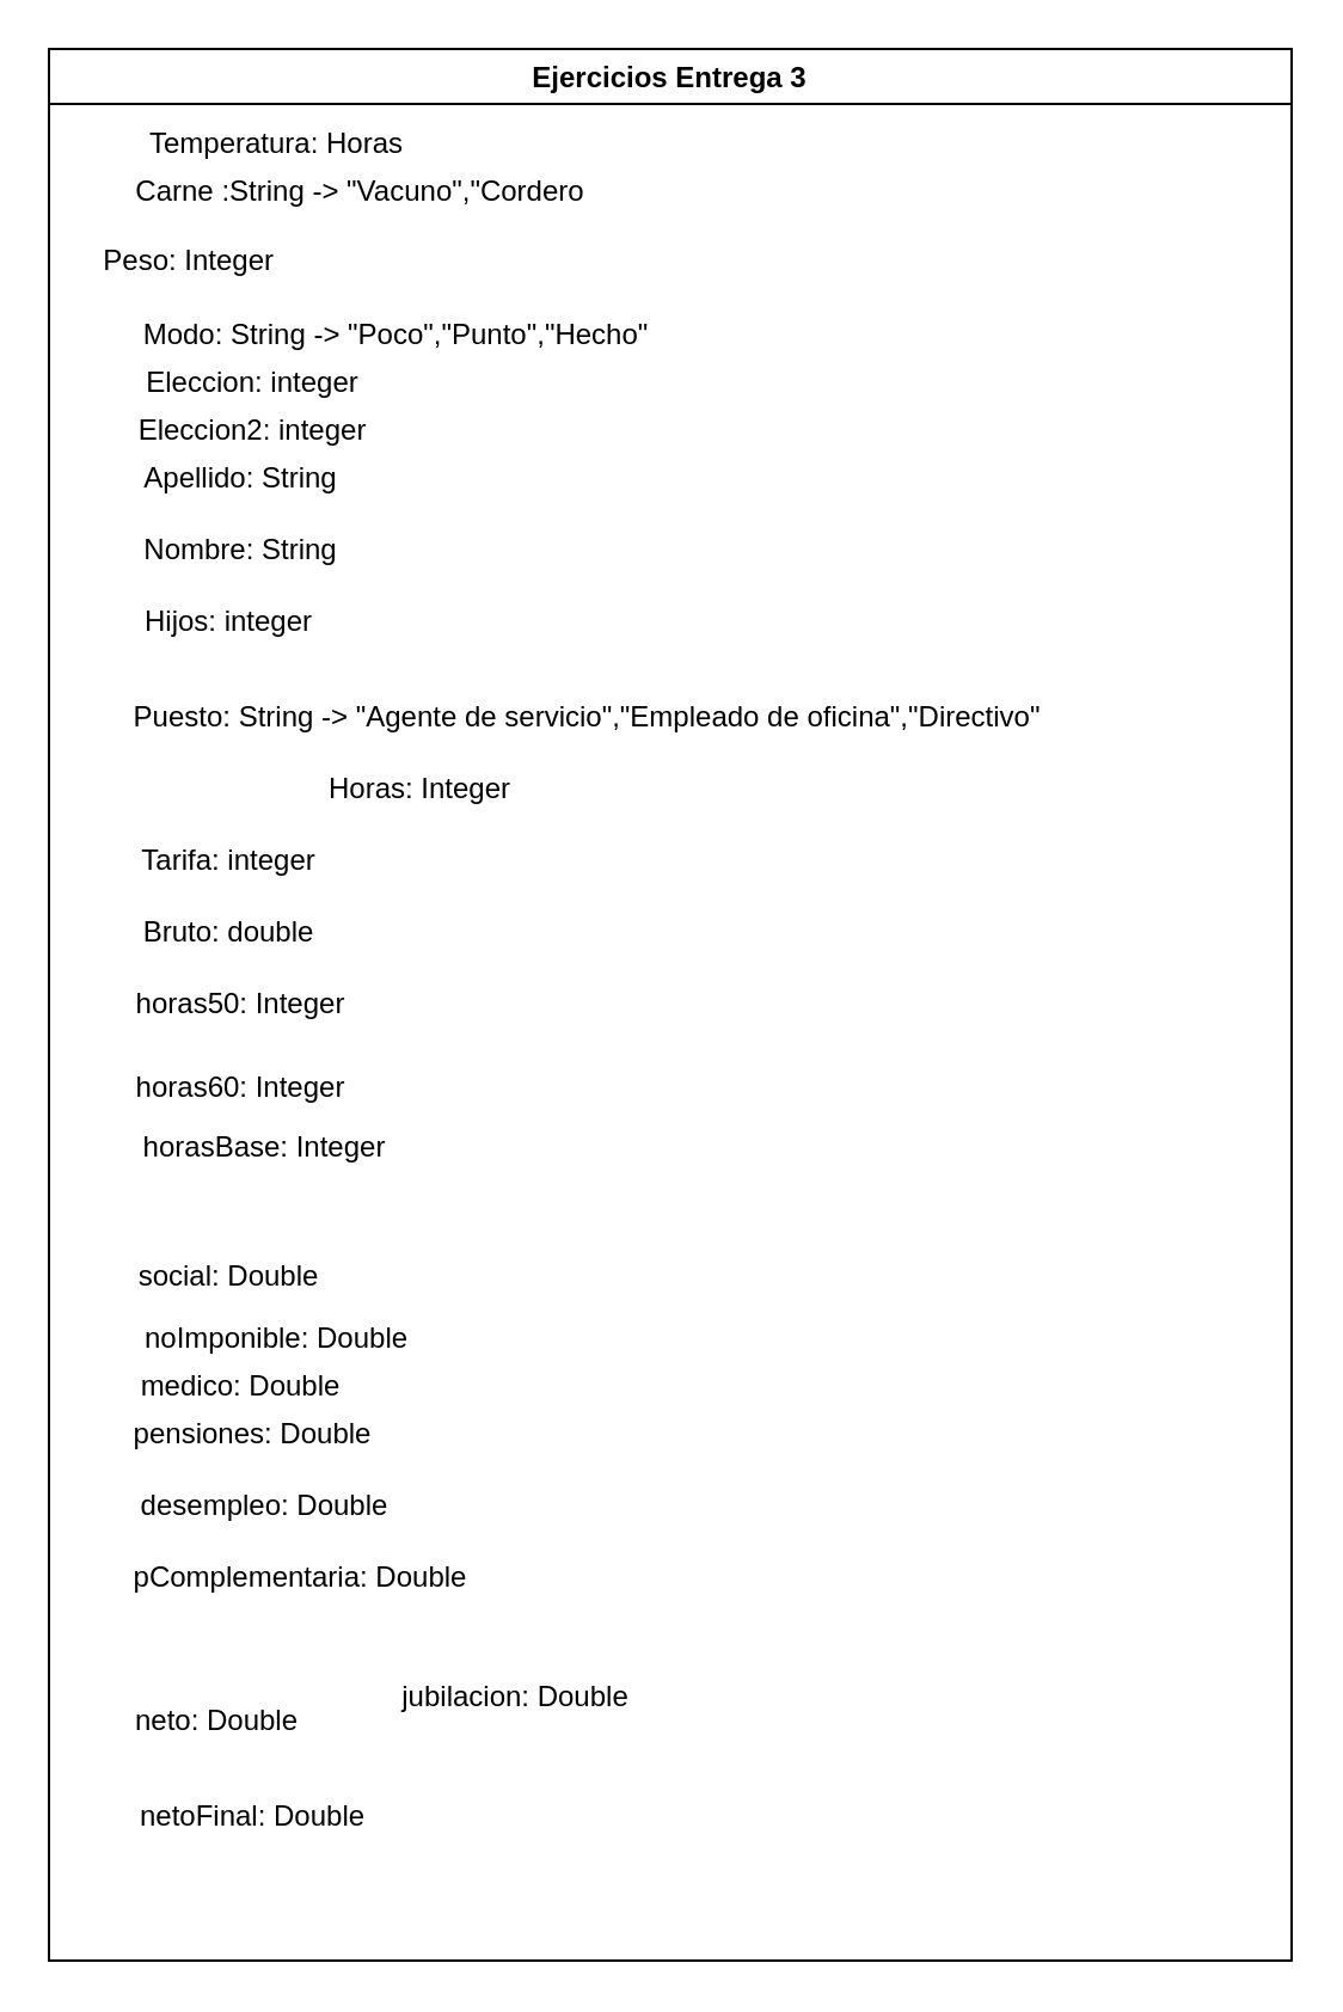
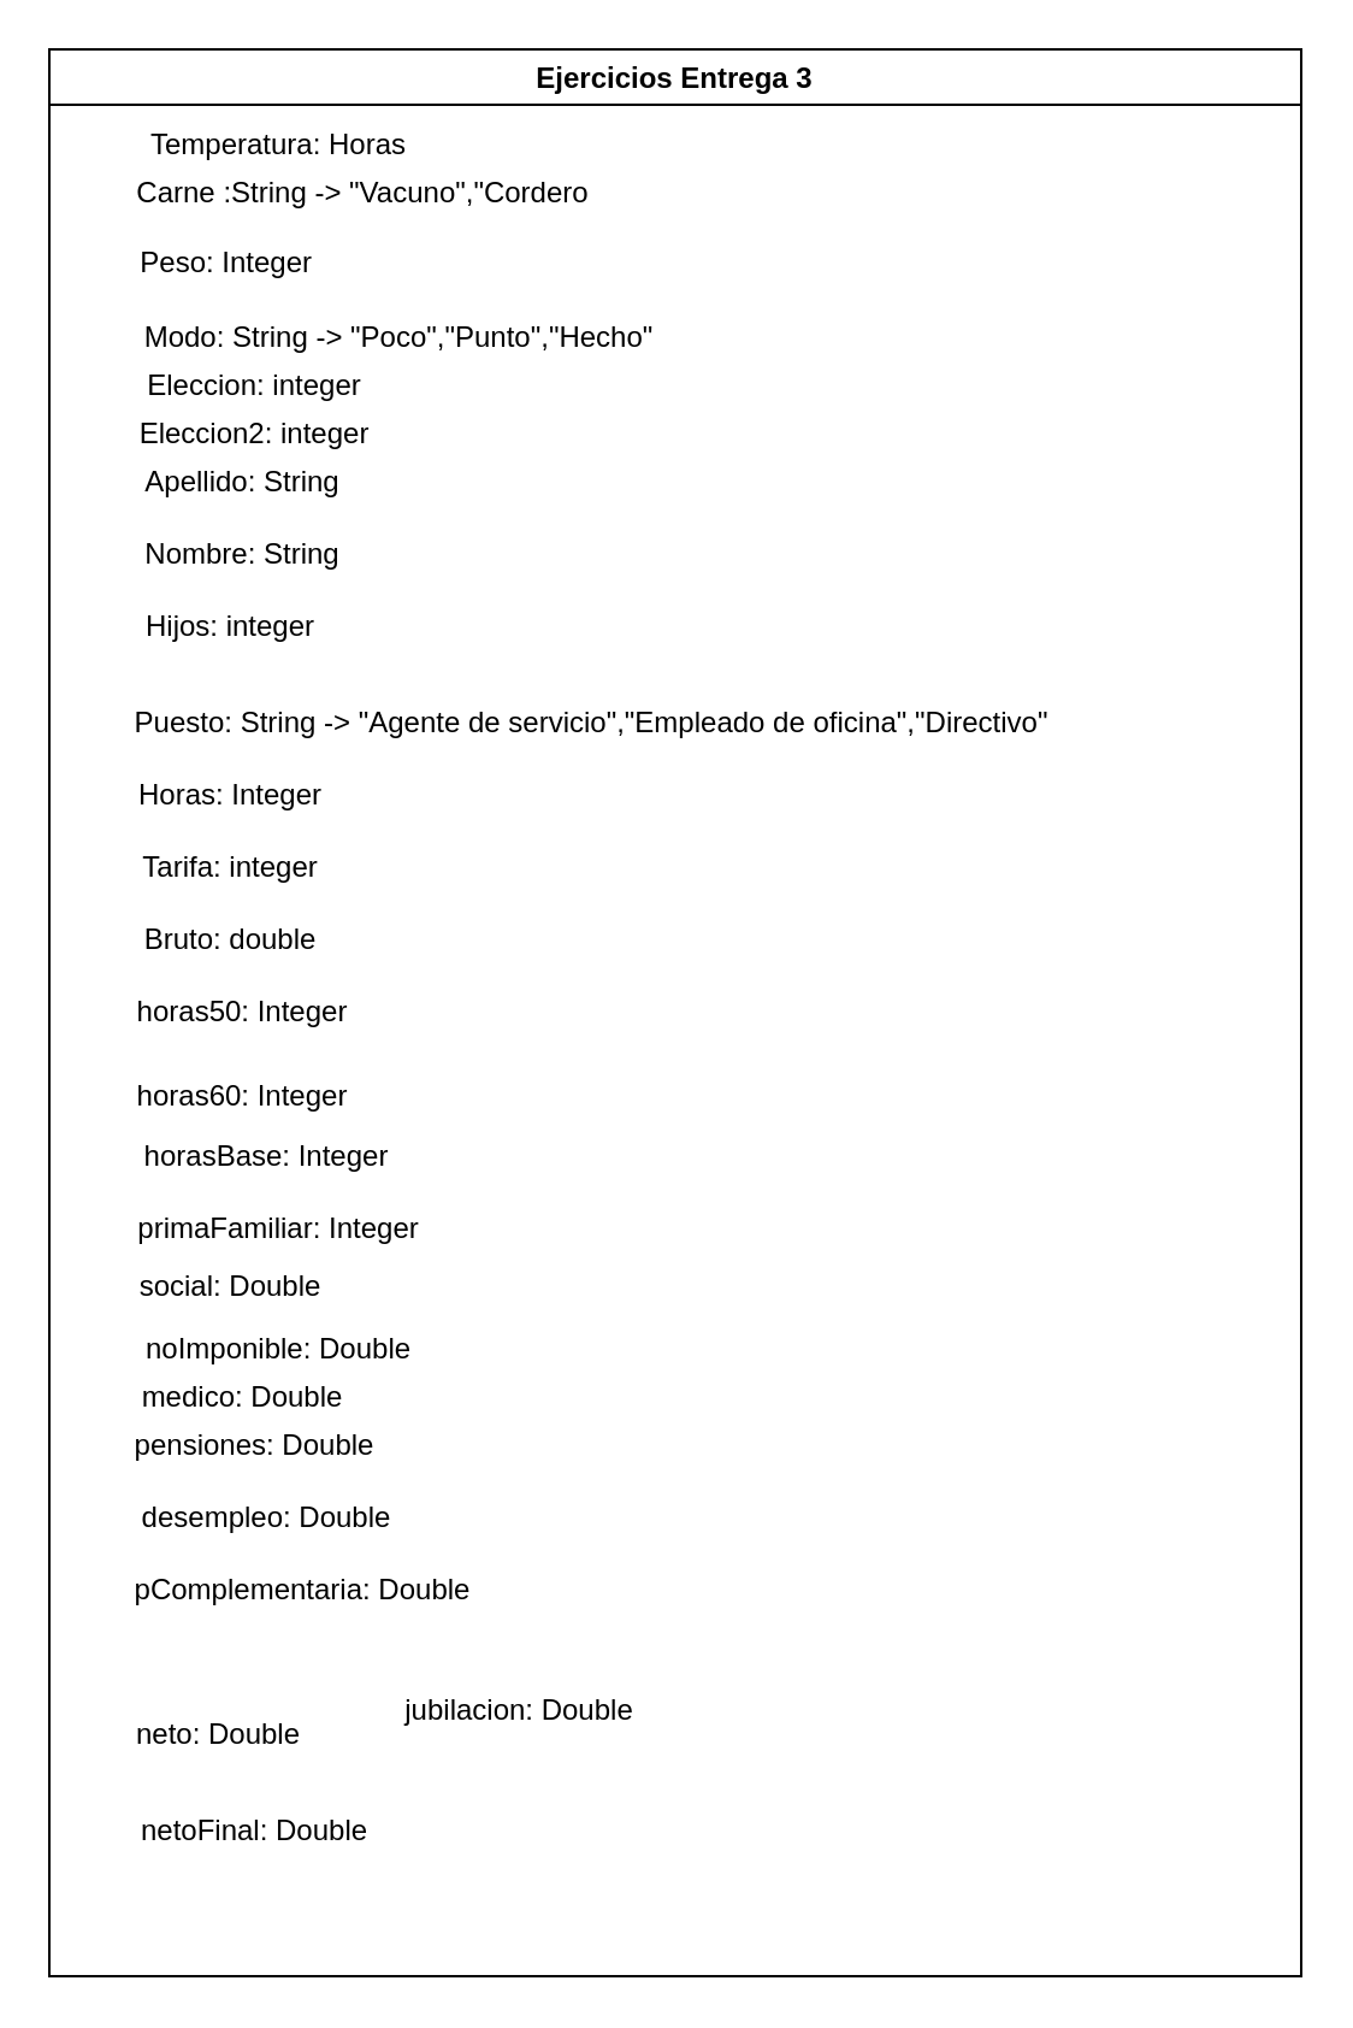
- <mxCell id="5" value="Peso: Integer&amp;nbsp;" style="text;html=1;align=center;verticalAlign=middle;resizable=0;points=[];autosize=1;strokeColor=none;fillColor=none;" vertex="1" parent="2"><mxGeometry x="15" y="79" width="90" height="20" as="geometry" /></mxCell>
+ <mxCell id="5" value="Peso: Integer&amp;nbsp;" style="text;html=1;align=center;verticalAlign=middle;resizable=0;points=[];autosize=1;strokeColor=none;fillColor=none;" vertex="1" parent="2"><mxGeometry x="30" y="79" width="90" height="20" as="geometry" /></mxCell>
- <mxCell id="13" value="Horas: Integer" style="text;html=1;align=center;verticalAlign=middle;resizable=0;points=[];autosize=1;strokeColor=none;fillColor=none;" vertex="1" parent="2"><mxGeometry x="110" y="300" width="90" height="20" as="geometry" /></mxCell>
+ <mxCell id="13" value="Horas: Integer" style="text;html=1;align=center;verticalAlign=middle;resizable=0;points=[];autosize=1;strokeColor=none;fillColor=none;" vertex="1" parent="2"><mxGeometry x="30" y="300" width="90" height="20" as="geometry" /></mxCell>
+ <mxCell id="19" value="primaFamiliar: Integer" style="text;html=1;align=center;verticalAlign=middle;resizable=0;points=[];autosize=1;strokeColor=none;fillColor=none;" vertex="1" parent="2"><mxGeometry x="30" y="480" width="130" height="20" as="geometry" /></mxCell>
